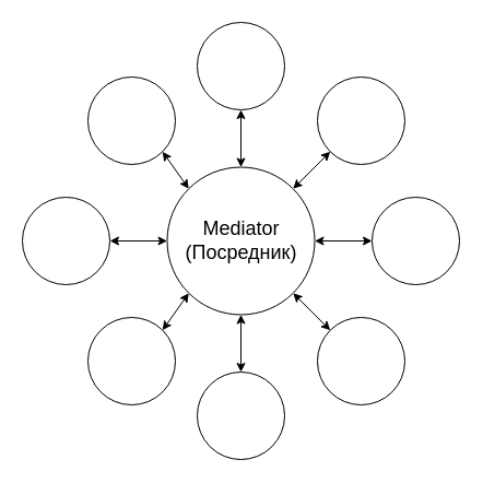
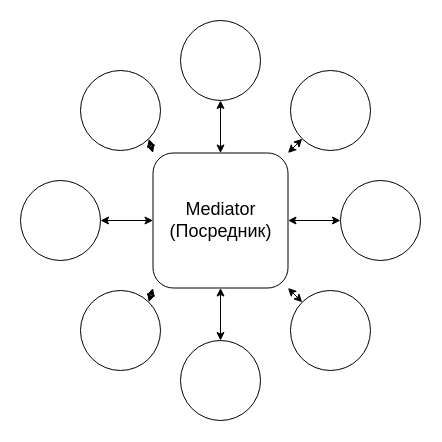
- <mxCell id="2" value="&lt;font style=&quot;font-size: 18px&quot;&gt;Mediator&lt;br&gt;(Посредник)&lt;/font&gt;" style="ellipse;whiteSpace=wrap;html=1;aspect=fixed;" vertex="1" parent="1"><mxGeometry x="152.5" y="152.5" width="135" height="135" as="geometry" /></mxCell>
+ <mxCell id="2" value="&lt;font style=&quot;font-size: 18px&quot;&gt;Mediator&lt;br&gt;(Посредник)&lt;/font&gt;" style="whiteSpace=wrap;html=1;aspect=fixed;rounded=1;" vertex="1" parent="1"><mxGeometry x="152.5" y="152.5" width="135" height="135" as="geometry" /></mxCell>
